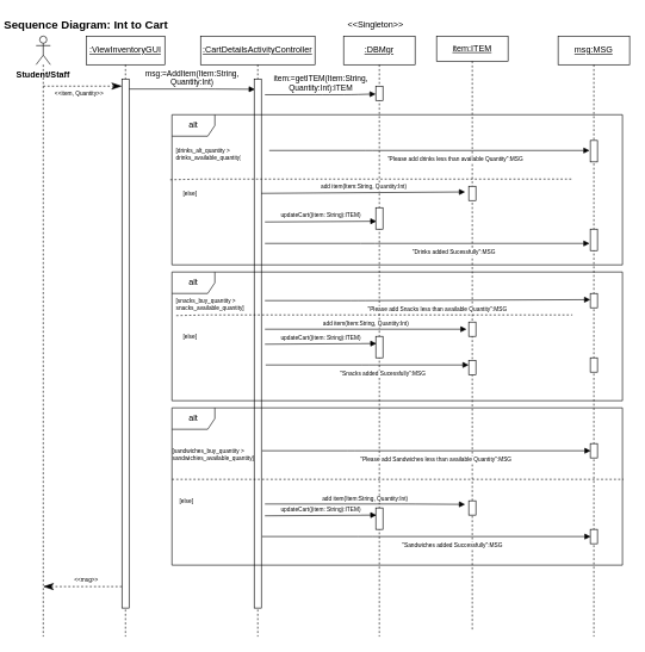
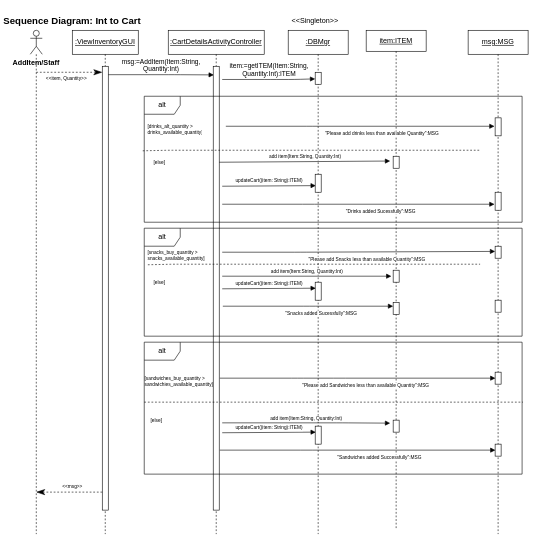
- <mxCell id="48" value="Student/Staff" style="text;align=center;fontStyle=1;verticalAlign=middle;spacingLeft=3;spacingRight=3;strokeColor=none;rotatable=0;points=[[0,0.5],[1,0.5]];portConstraint=eastwest;" parent="2" vertex="1"><mxGeometry y="70" width="80" height="26" as="geometry" /></mxCell>
+ <mxCell id="48" value="AddItem/Staff" style="text;align=center;fontStyle=1;verticalAlign=middle;spacingLeft=3;spacingRight=3;strokeColor=none;rotatable=0;points=[[0,0.5],[1,0.5]];portConstraint=eastwest;" parent="2" vertex="1"><mxGeometry y="70" width="80" height="26" as="geometry" /></mxCell>
